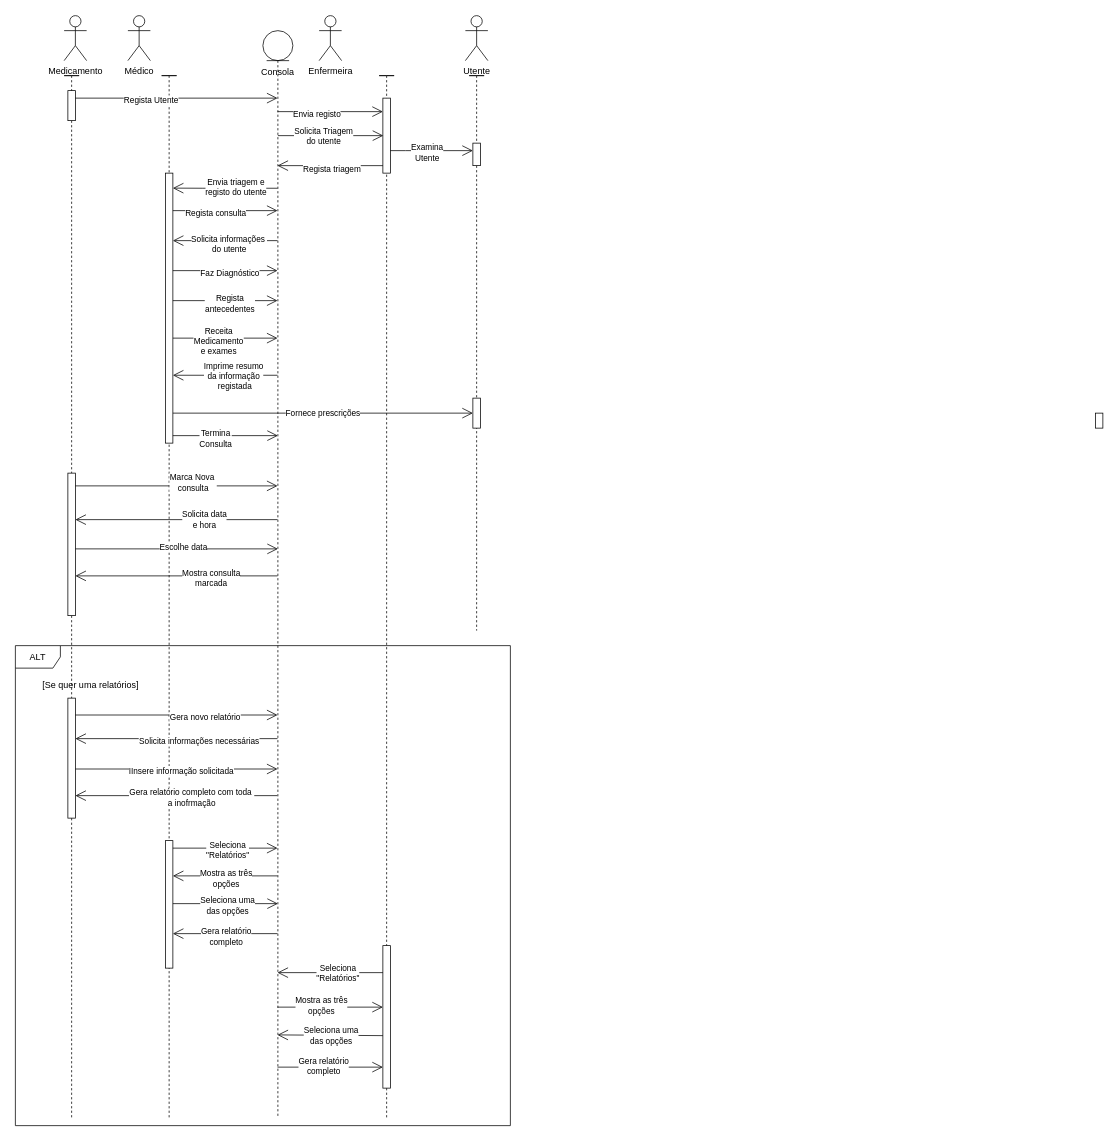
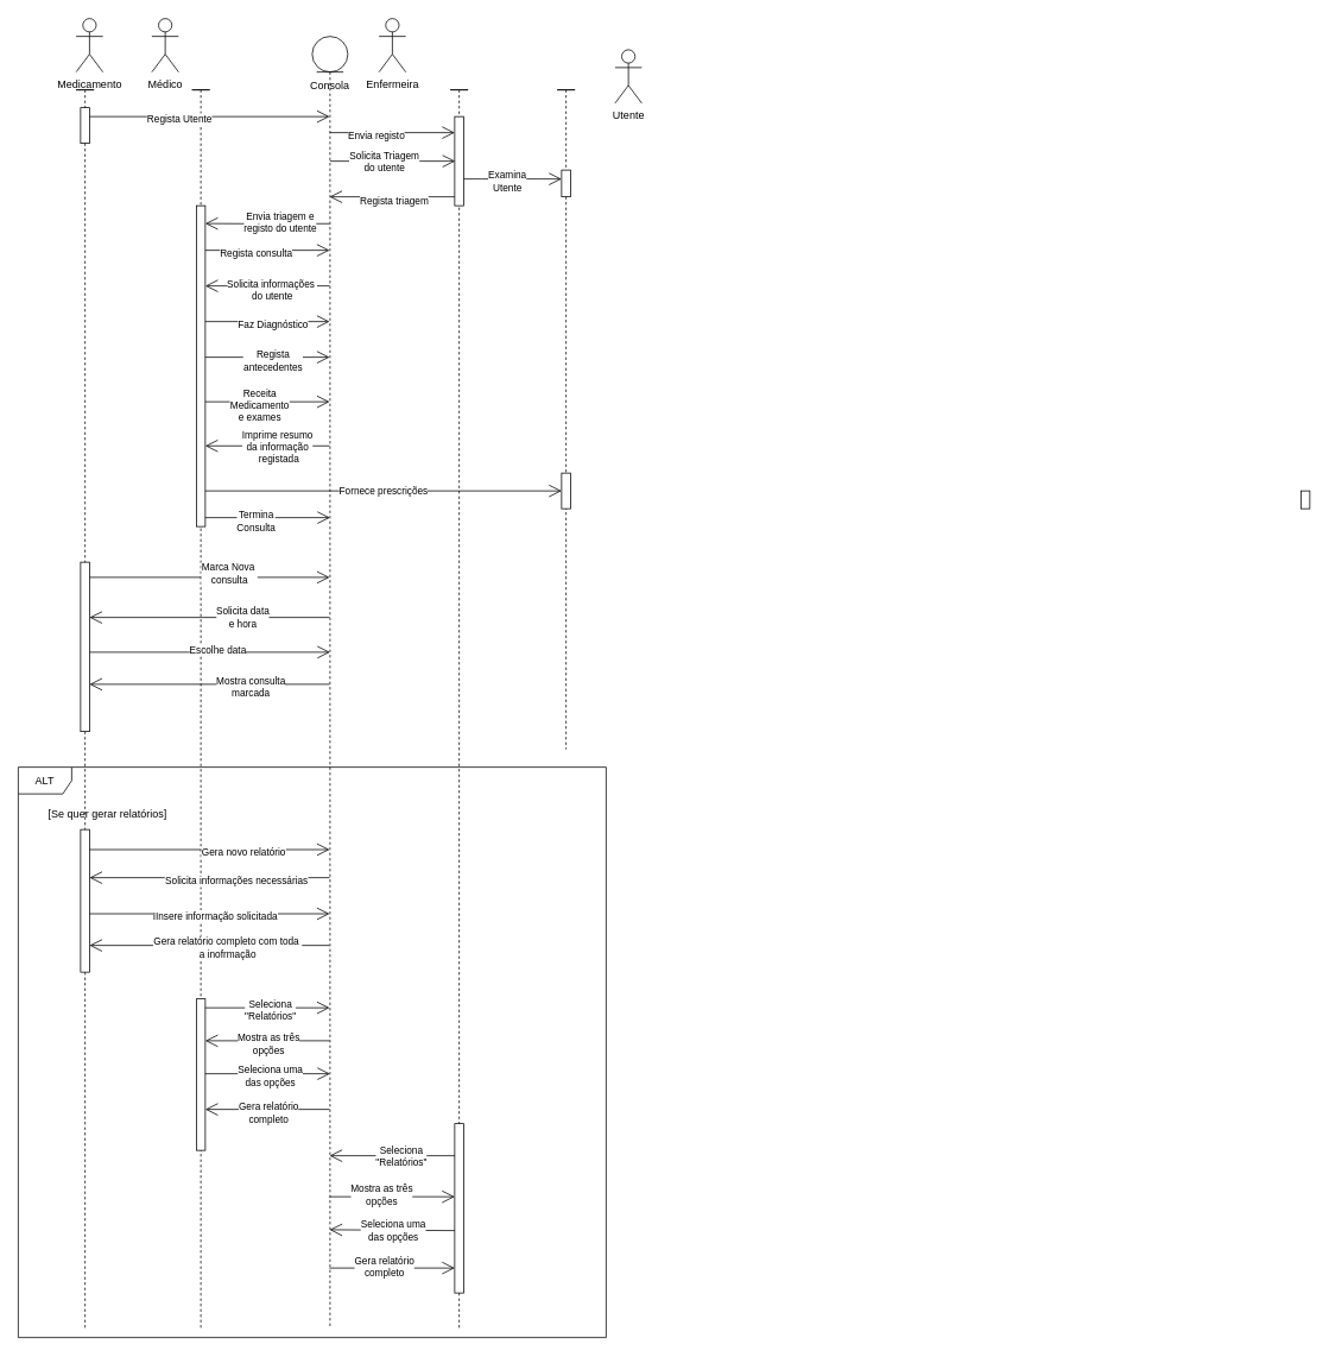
- <mxCell id="12" value="Utente" style="shape=umlActor;verticalLabelPosition=bottom;verticalAlign=top;html=1;outlineConnect=0;" parent="1" vertex="1"><mxGeometry x="620" y="20" width="30" height="60" as="geometry" /></mxCell>
+ <mxCell id="12" value="Utente" style="shape=umlActor;verticalLabelPosition=bottom;verticalAlign=top;html=1;outlineConnect=0;" parent="1" vertex="1"><mxGeometry x="690" y="55" width="30" height="60" as="geometry" /></mxCell>
- <mxCell id="64" value="[Se quer uma relatórios]" style="text;html=1;align=center;verticalAlign=middle;resizable=0;points=[];autosize=1;strokeColor=none;fillColor=none;" parent="1" vertex="1"><mxGeometry x="40" y="898" width="160" height="30" as="geometry" /></mxCell>
+ <mxCell id="64" value="[Se quer gerar relatórios]" style="text;html=1;align=center;verticalAlign=middle;resizable=0;points=[];autosize=1;strokeColor=none;fillColor=none;" parent="1" vertex="1"><mxGeometry x="40" y="898" width="160" height="30" as="geometry" /></mxCell>
